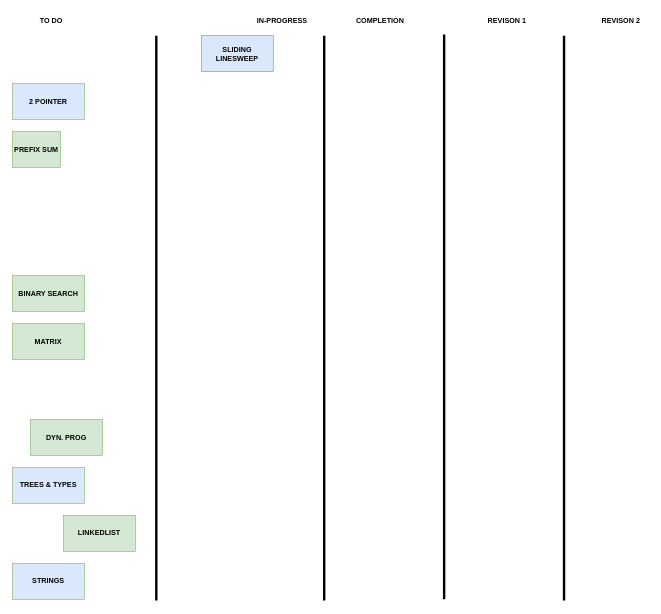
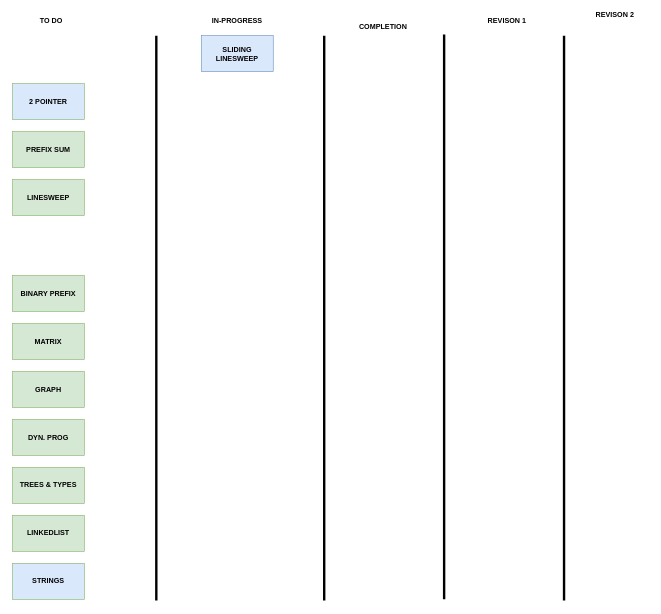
- <mxCell id="15" value="&lt;b&gt;IN-PROGRESS&lt;/b&gt;" style="text;strokeColor=none;align=center;fillColor=none;html=1;verticalAlign=middle;whiteSpace=wrap;rounded=0;" vertex="1" parent="1"><mxGeometry x="425" y="20" width="90" height="30" as="geometry" /></mxCell>
+ <mxCell id="15" value="&lt;b&gt;IN-PROGRESS&lt;/b&gt;" style="text;strokeColor=none;align=center;fillColor=none;html=1;verticalAlign=middle;whiteSpace=wrap;rounded=0;" vertex="1" parent="1"><mxGeometry x="350" y="20" width="90" height="30" as="geometry" /></mxCell>
- <mxCell id="17" value="&lt;b&gt;COMPLETION&amp;nbsp;&lt;/b&gt;" style="text;strokeColor=none;align=center;fillColor=none;html=1;verticalAlign=middle;whiteSpace=wrap;rounded=0;" vertex="1" parent="1"><mxGeometry x="590" y="20" width="90" height="30" as="geometry" /></mxCell>
+ <mxCell id="17" value="&lt;b&gt;COMPLETION&amp;nbsp;&lt;/b&gt;" style="text;strokeColor=none;align=center;fillColor=none;html=1;verticalAlign=middle;whiteSpace=wrap;rounded=0;" vertex="1" parent="1"><mxGeometry x="595" y="30" width="90" height="30" as="geometry" /></mxCell>
- <mxCell id="21" value="&lt;b&gt;REVISON 2&lt;/b&gt;" style="text;strokeColor=none;align=center;fillColor=none;html=1;verticalAlign=middle;whiteSpace=wrap;rounded=0;" vertex="1" parent="1"><mxGeometry x="990" y="20" width="90" height="30" as="geometry" /></mxCell>
+ <mxCell id="21" value="&lt;b&gt;REVISON 2&lt;/b&gt;" style="text;strokeColor=none;align=center;fillColor=none;html=1;verticalAlign=middle;whiteSpace=wrap;rounded=0;" vertex="1" parent="1"><mxGeometry x="980" y="10" width="90" height="30" as="geometry" /></mxCell>
- <mxCell id="3" value="&lt;b&gt;PREFIX SUM&lt;/b&gt;" style="rounded=0;whiteSpace=wrap;html=1;fillColor=#d5e8d4;strokeColor=#82b366;" vertex="1" parent="1"><mxGeometry x="20" y="219" width="80" height="60" as="geometry" /></mxCell>
+ <mxCell id="3" value="&lt;b&gt;PREFIX SUM&lt;/b&gt;" style="rounded=0;whiteSpace=wrap;html=1;fillColor=#d5e8d4;strokeColor=#82b366;" vertex="1" parent="1"><mxGeometry x="20" y="219" width="120" height="60" as="geometry" /></mxCell>
+ <mxCell id="4" value="&lt;b&gt;LINESWEEP&lt;/b&gt;" style="rounded=0;whiteSpace=wrap;html=1;fillColor=#d5e8d4;strokeColor=#82b366;" vertex="1" parent="1"><mxGeometry x="20" y="299" width="120" height="60" as="geometry" /></mxCell>
- <mxCell id="5" value="&lt;b&gt;BINARY SEARCH&lt;/b&gt;" style="rounded=0;whiteSpace=wrap;html=1;fillColor=#d5e8d4;strokeColor=#82b366;" vertex="1" parent="1"><mxGeometry x="20" y="459" width="120" height="60" as="geometry" /></mxCell>
+ <mxCell id="5" value="&lt;b&gt;BINARY PREFIX&lt;/b&gt;" style="rounded=0;whiteSpace=wrap;html=1;fillColor=#d5e8d4;strokeColor=#82b366;" vertex="1" parent="1"><mxGeometry x="20" y="459" width="120" height="60" as="geometry" /></mxCell>
+ <mxCell id="8" value="&lt;b&gt;GRAPH&lt;/b&gt;" style="rounded=0;whiteSpace=wrap;html=1;fillColor=#d5e8d4;strokeColor=#82b366;" vertex="1" parent="1"><mxGeometry x="20" y="619" width="120" height="60" as="geometry" /></mxCell>
- <mxCell id="9" value="&lt;b&gt;DYN. PROG&lt;/b&gt;" style="rounded=0;whiteSpace=wrap;html=1;fillColor=#d5e8d4;strokeColor=#82b366;" vertex="1" parent="1"><mxGeometry x="50" y="699" width="120" height="60" as="geometry" /></mxCell>
+ <mxCell id="9" value="&lt;b&gt;DYN. PROG&lt;/b&gt;" style="rounded=0;whiteSpace=wrap;html=1;fillColor=#d5e8d4;strokeColor=#82b366;" vertex="1" parent="1"><mxGeometry x="20" y="699" width="120" height="60" as="geometry" /></mxCell>
- <mxCell id="10" value="&lt;b&gt;TREES &amp;amp; TYPES&lt;/b&gt;" style="rounded=0;whiteSpace=wrap;html=1;fillColor=#dae8fc;strokeColor=#82b366;" vertex="1" parent="1"><mxGeometry x="20" y="779" width="120" height="60" as="geometry" /></mxCell>
+ <mxCell id="10" value="&lt;b&gt;TREES &amp;amp; TYPES&lt;/b&gt;" style="rounded=0;whiteSpace=wrap;html=1;fillColor=#d5e8d4;strokeColor=#82b366;" vertex="1" parent="1"><mxGeometry x="20" y="779" width="120" height="60" as="geometry" /></mxCell>
- <mxCell id="11" value="&lt;b&gt;LINKEDLIST&lt;/b&gt;" style="rounded=0;whiteSpace=wrap;html=1;fillColor=#d5e8d4;strokeColor=#82b366;" vertex="1" parent="1"><mxGeometry x="105" y="859" width="120" height="60" as="geometry" /></mxCell>
+ <mxCell id="11" value="&lt;b&gt;LINKEDLIST&lt;/b&gt;" style="rounded=0;whiteSpace=wrap;html=1;fillColor=#d5e8d4;strokeColor=#82b366;" vertex="1" parent="1"><mxGeometry x="20" y="859" width="120" height="60" as="geometry" /></mxCell>
